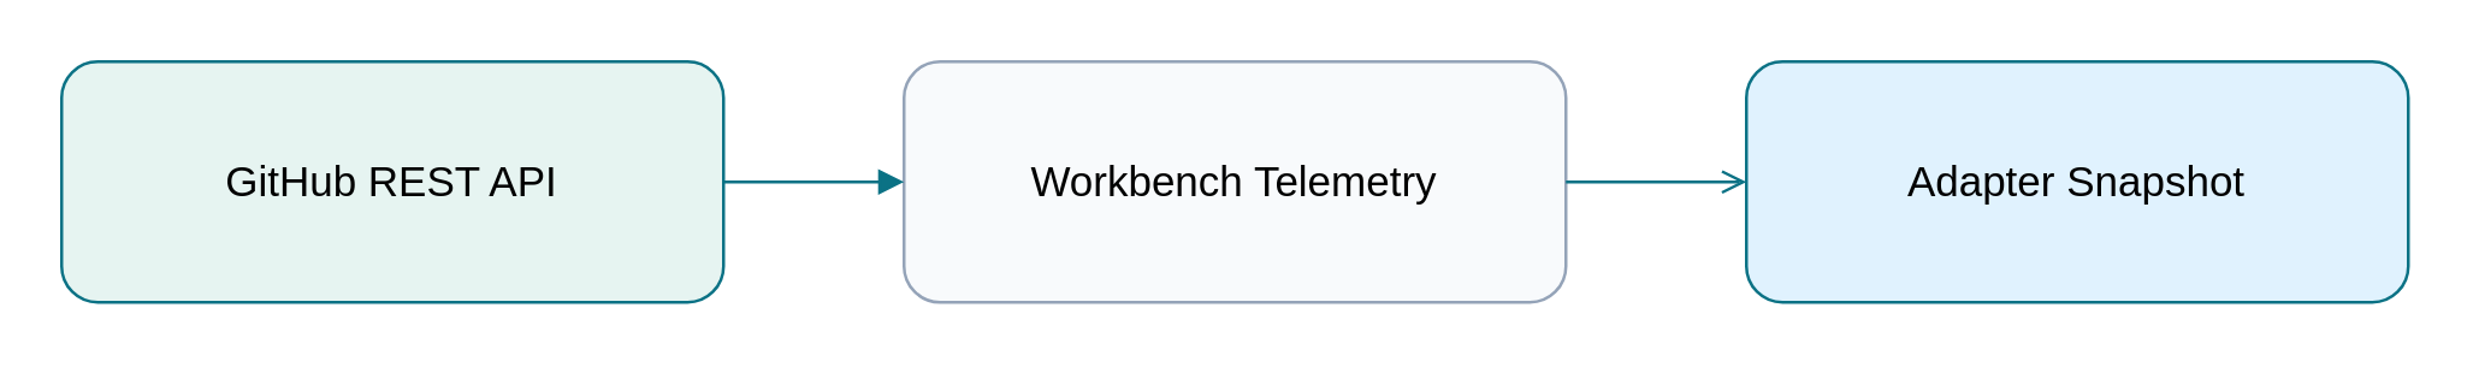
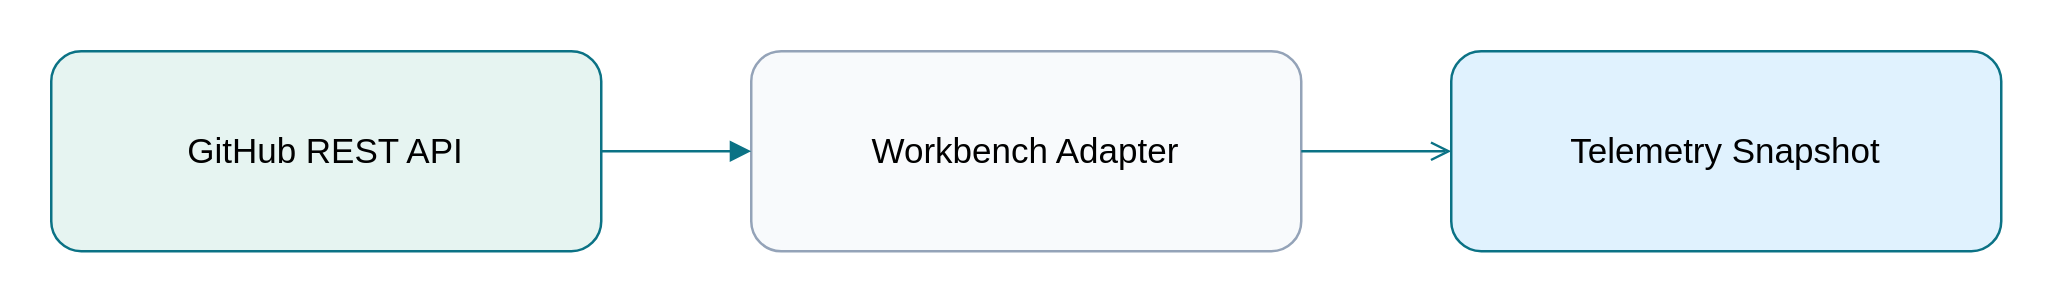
- <mxCell id="3" value="Workbench Telemetry" style="shape=rectangle;rounded=1;whiteSpace=wrap;fontSize=14;strokeColor=#94A3B8;fillColor=#F8FAFC;align=center;verticalAlign=middle;spacing=12" vertex="1" parent="1"><mxGeometry x="300" y="20" width="220" height="80" as="geometry" /></mxCell>
+ <mxCell id="3" value="Workbench Adapter" style="shape=rectangle;rounded=1;whiteSpace=wrap;fontSize=14;strokeColor=#94A3B8;fillColor=#F8FAFC;align=center;verticalAlign=middle;spacing=12" vertex="1" parent="1"><mxGeometry x="300" y="20" width="220" height="80" as="geometry" /></mxCell>
- <mxCell id="4" value="Adapter Snapshot" style="shape=rectangle;rounded=1;whiteSpace=wrap;fontSize=14;strokeColor=#0B7285;fillColor=#E0F2FE;align=center;verticalAlign=middle;spacing=12" vertex="1" parent="1"><mxGeometry x="580" y="20" width="220" height="80" as="geometry" /></mxCell>
+ <mxCell id="4" value="Telemetry Snapshot" style="shape=rectangle;rounded=1;whiteSpace=wrap;fontSize=14;strokeColor=#0B7285;fillColor=#E0F2FE;align=center;verticalAlign=middle;spacing=12" vertex="1" parent="1"><mxGeometry x="580" y="20" width="220" height="80" as="geometry" /></mxCell>
